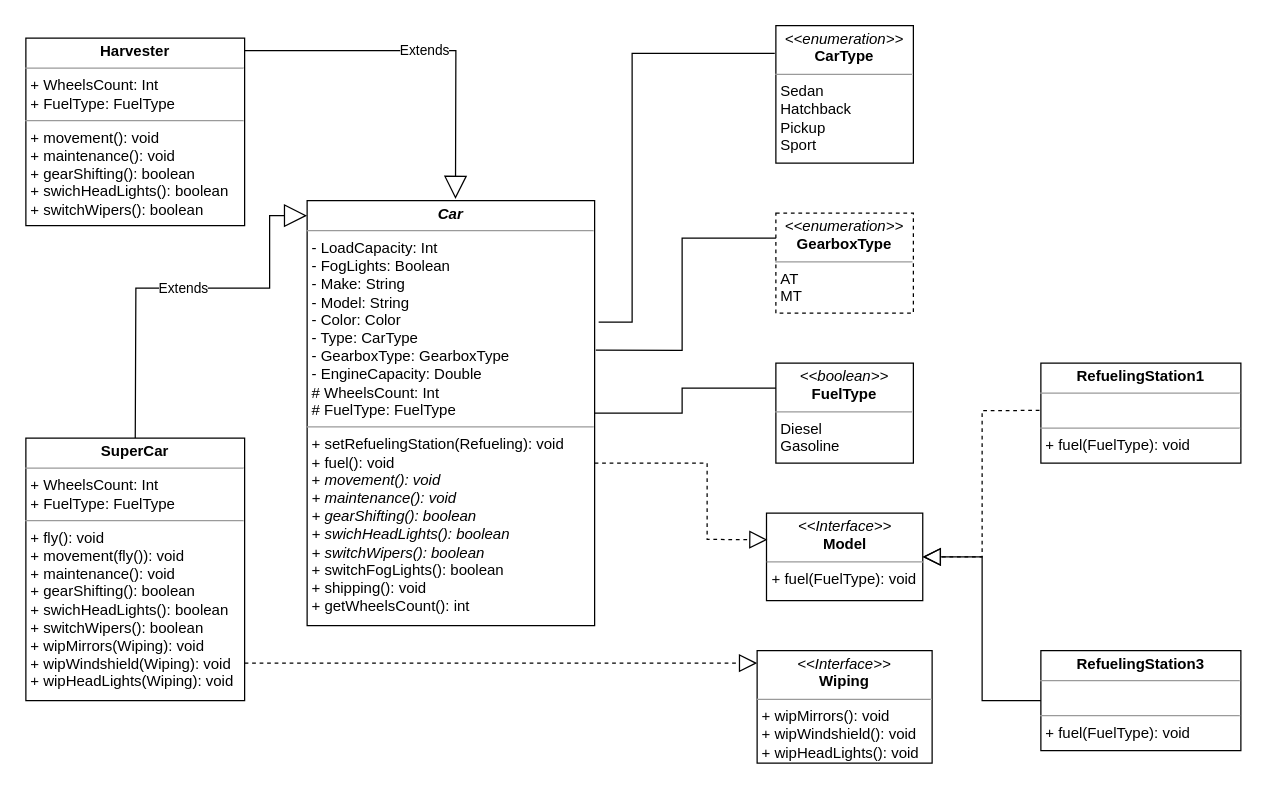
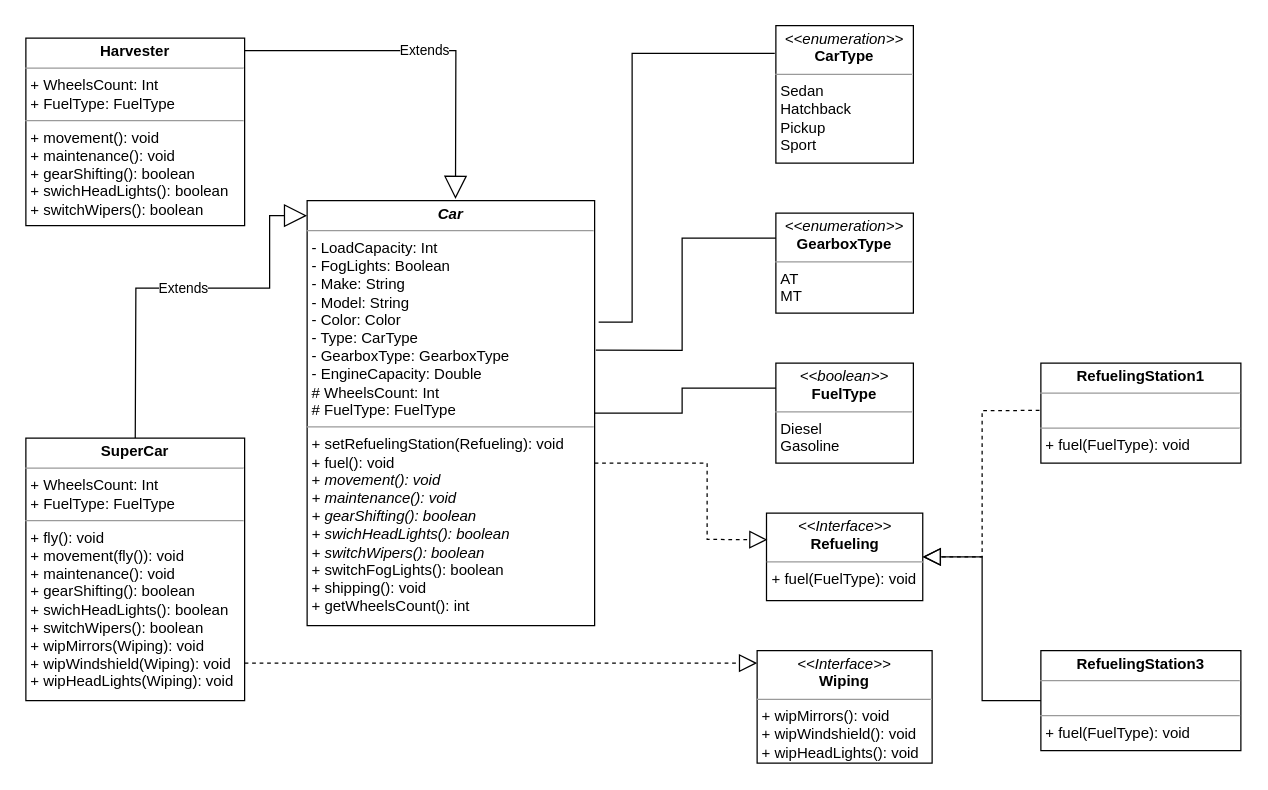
- <mxCell id="9" value="&lt;p style=&quot;margin:0px;margin-top:4px;text-align:center;&quot;&gt;&lt;i&gt;&amp;lt;&amp;lt;enumeration&amp;gt;&amp;gt;&lt;/i&gt;&lt;br&gt;&lt;b&gt;GearboxType&lt;/b&gt;&lt;/p&gt;&lt;hr size=&quot;1&quot;&gt;&lt;p style=&quot;margin:0px;margin-left:4px;&quot;&gt;AT&lt;/p&gt;&lt;p style=&quot;margin:0px;margin-left:4px;&quot;&gt;MT&lt;/p&gt;" style="verticalAlign=top;align=left;overflow=fill;fontSize=12;fontFamily=Helvetica;html=1;dashed=1;" parent="1" vertex="1"><mxGeometry x="620" y="170" width="110" height="80" as="geometry" /></mxCell>
+ <mxCell id="9" value="&lt;p style=&quot;margin:0px;margin-top:4px;text-align:center;&quot;&gt;&lt;i&gt;&amp;lt;&amp;lt;enumeration&amp;gt;&amp;gt;&lt;/i&gt;&lt;br&gt;&lt;b&gt;GearboxType&lt;/b&gt;&lt;/p&gt;&lt;hr size=&quot;1&quot;&gt;&lt;p style=&quot;margin:0px;margin-left:4px;&quot;&gt;AT&lt;/p&gt;&lt;p style=&quot;margin:0px;margin-left:4px;&quot;&gt;MT&lt;/p&gt;" style="verticalAlign=top;align=left;overflow=fill;fontSize=12;fontFamily=Helvetica;html=1;" parent="1" vertex="1"><mxGeometry x="620" y="170" width="110" height="80" as="geometry" /></mxCell>
- <mxCell id="6" value="&lt;p style=&quot;margin:0px;margin-top:4px;text-align:center;&quot;&gt;&lt;i&gt;&amp;lt;&amp;lt;Interface&amp;gt;&amp;gt;&lt;/i&gt;&lt;br&gt;&lt;b&gt;Model&lt;/b&gt;&lt;/p&gt;&lt;hr size=&quot;1&quot;&gt;&lt;p style=&quot;margin:0px;margin-left:4px;&quot;&gt;+ fuel(FuelType): void&lt;br&gt;&lt;/p&gt;" style="verticalAlign=top;align=left;overflow=fill;fontSize=12;fontFamily=Helvetica;html=1;" parent="1" vertex="1"><mxGeometry x="612.5" y="410" width="125" height="70" as="geometry" /></mxCell>
+ <mxCell id="6" value="&lt;p style=&quot;margin:0px;margin-top:4px;text-align:center;&quot;&gt;&lt;i&gt;&amp;lt;&amp;lt;Interface&amp;gt;&amp;gt;&lt;/i&gt;&lt;br&gt;&lt;b&gt;Refueling&lt;/b&gt;&lt;/p&gt;&lt;hr size=&quot;1&quot;&gt;&lt;p style=&quot;margin:0px;margin-left:4px;&quot;&gt;+ fuel(FuelType): void&lt;br&gt;&lt;/p&gt;" style="verticalAlign=top;align=left;overflow=fill;fontSize=12;fontFamily=Helvetica;html=1;" parent="1" vertex="1"><mxGeometry x="612.5" y="410" width="125" height="70" as="geometry" /></mxCell>
